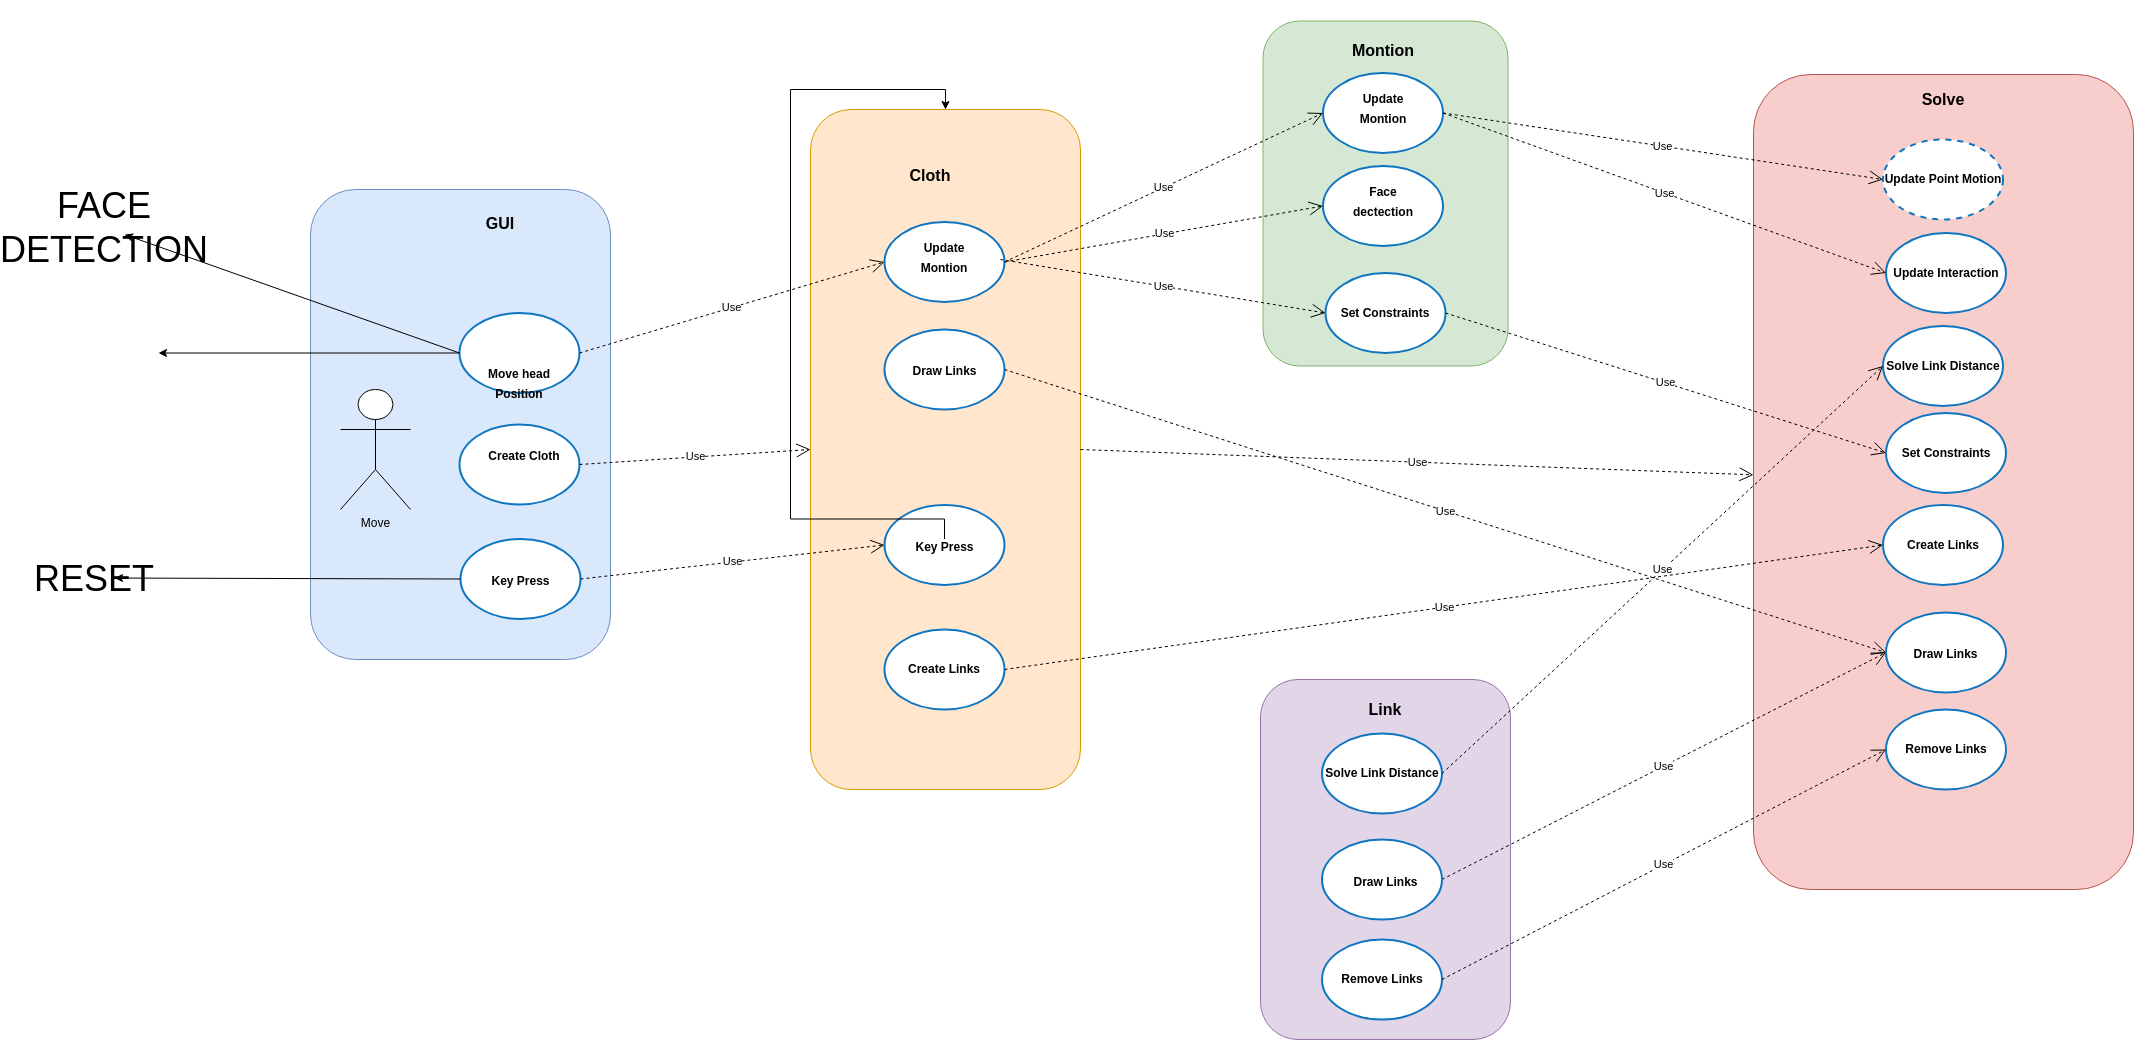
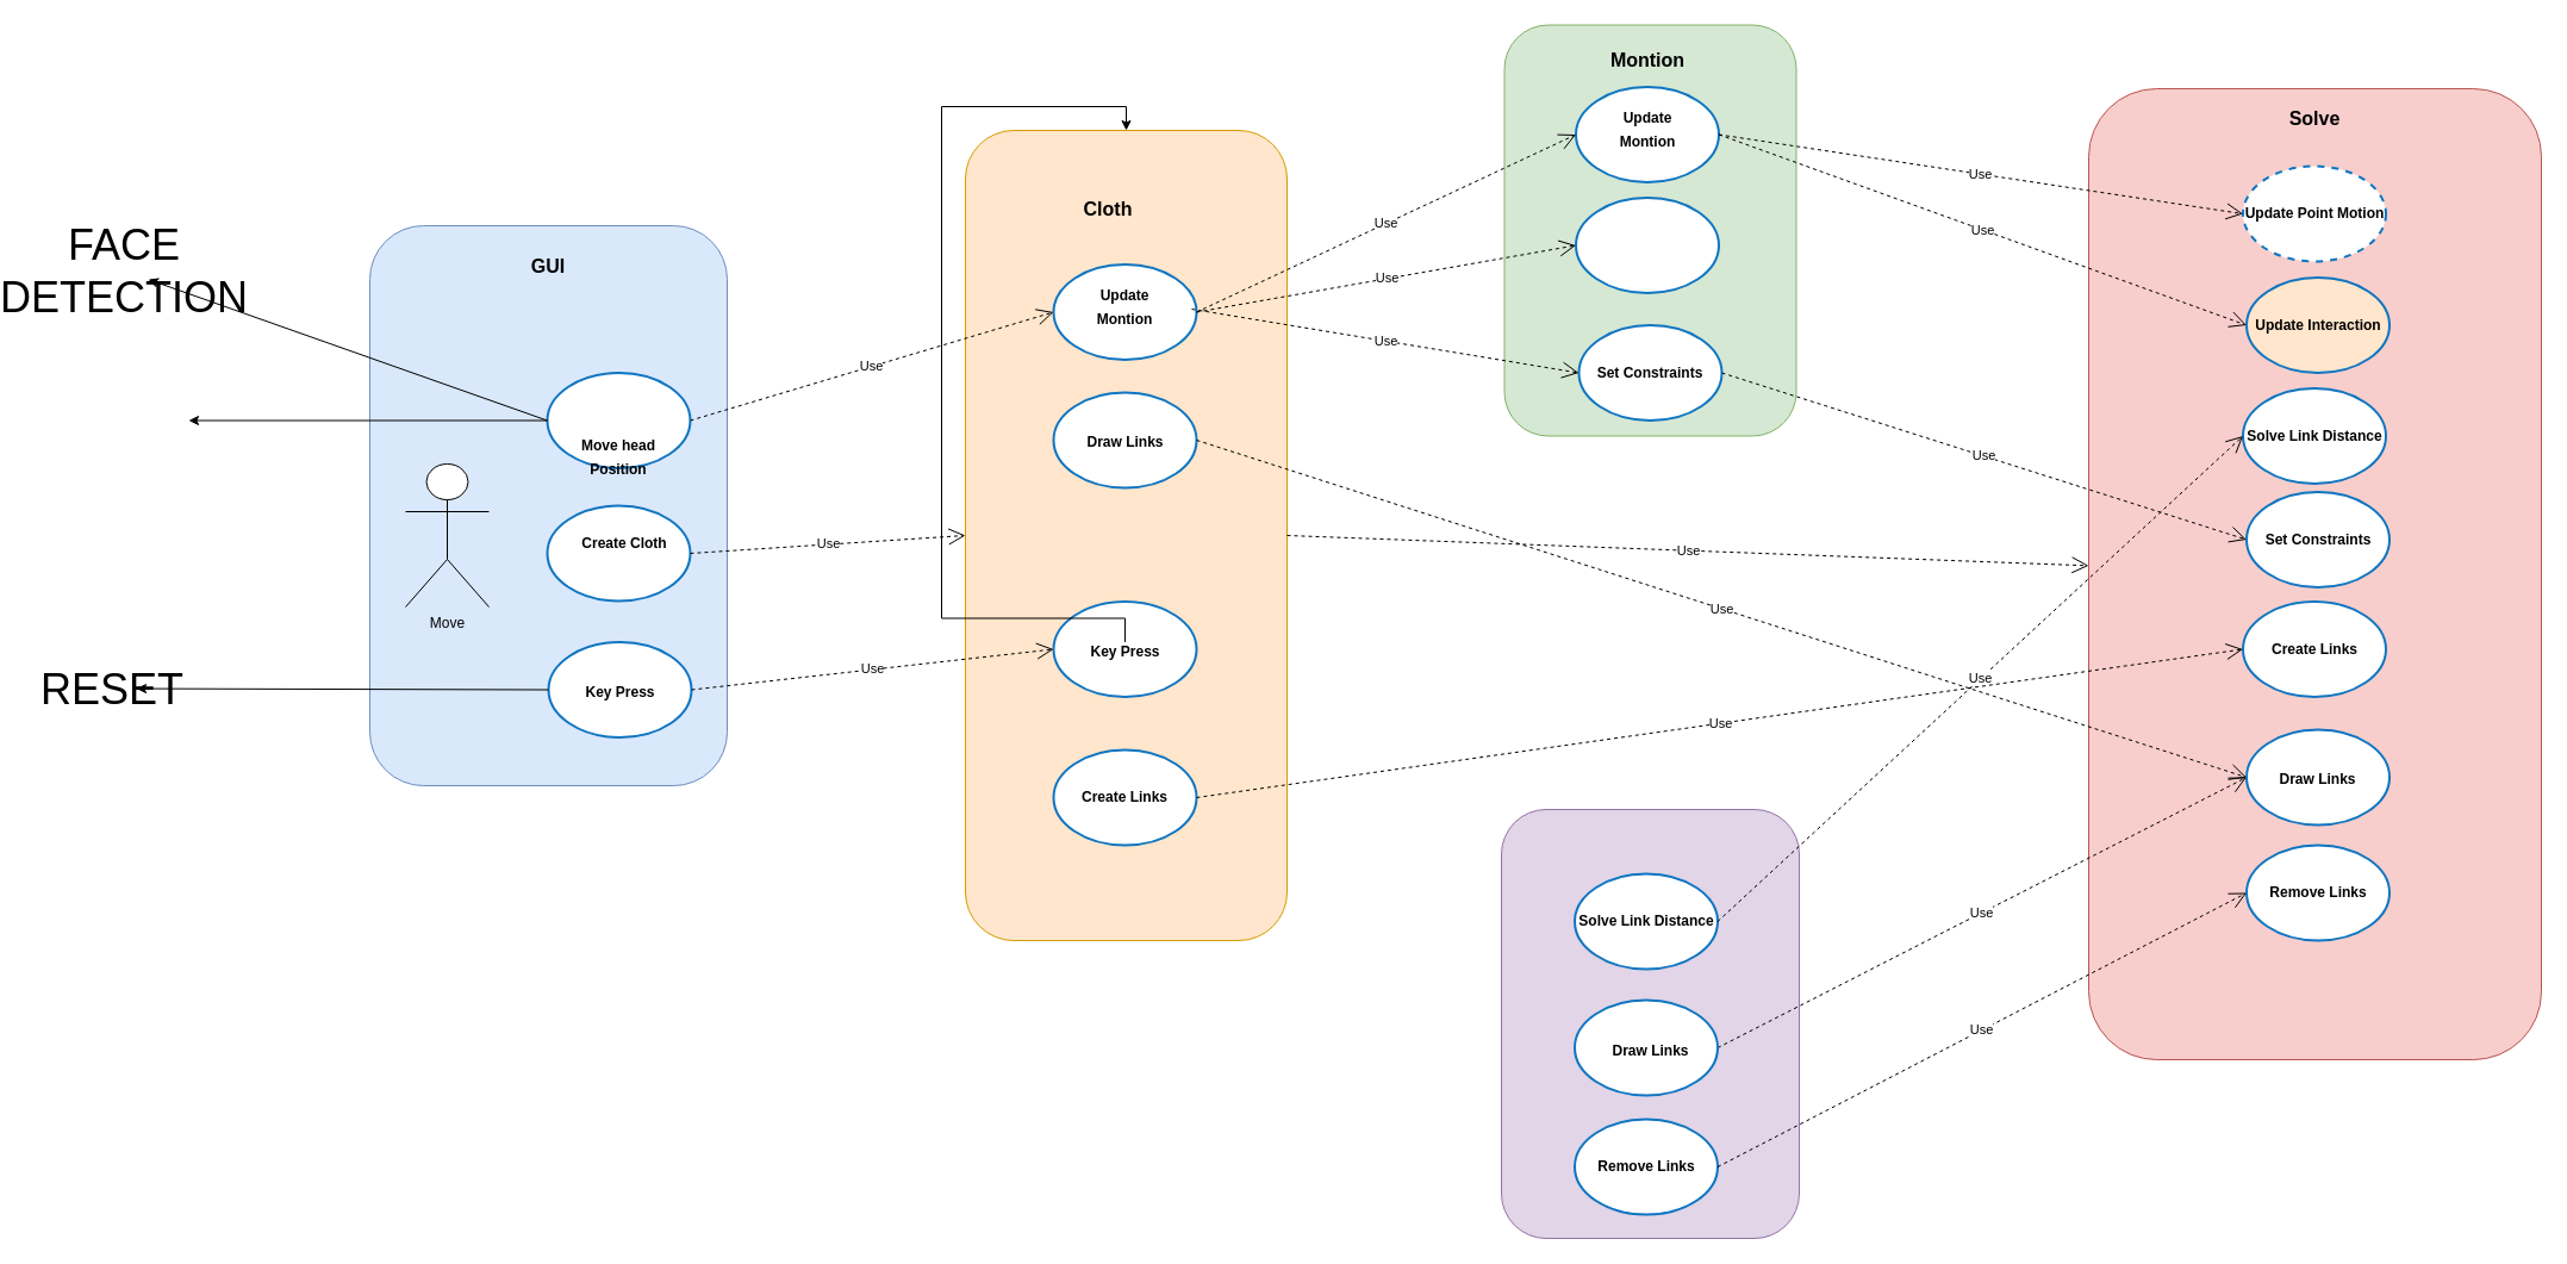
- <mxCell id="53" value="&lt;span style=&quot;font-size: 12px&quot;&gt;&lt;b&gt;Face dectection&lt;/b&gt;&lt;/span&gt;" style="text;html=1;strokeColor=none;fillColor=none;align=center;verticalAlign=middle;whiteSpace=wrap;rounded=0;fontSize=16;" parent="51" vertex="1"><mxGeometry x="40" y="28" width="40" height="12" as="geometry" /></mxCell>
- <mxCell id="80" value="&lt;b style=&quot;font-size: 16px;&quot;&gt;GUI&lt;/b&gt;" style="text;html=1;strokeColor=none;fillColor=none;align=center;verticalAlign=middle;whiteSpace=wrap;rounded=0;fontSize=16;" parent="1" vertex="1"><mxGeometry x="470" y="212.5" width="40" height="20" as="geometry" /></mxCell>
+ <mxCell id="80" value="&lt;b style=&quot;font-size: 16px;&quot;&gt;GUI&lt;/b&gt;" style="text;html=1;strokeColor=none;fillColor=none;align=center;verticalAlign=middle;whiteSpace=wrap;rounded=0;fontSize=16;" parent="1" vertex="1"><mxGeometry x="430" y="212.5" width="40" height="20" as="geometry" /></mxCell>
- <mxCell id="14" value="&lt;b&gt;Update Interaction&lt;/b&gt;" style="ellipse;whiteSpace=wrap;html=1;strokeWidth=2;strokeColor=#0F75C1;" parent="3" vertex="1"><mxGeometry x="132.5" y="158.5" width="120" height="80" as="geometry" /></mxCell>
+ <mxCell id="14" value="&lt;b&gt;Update Interaction&lt;/b&gt;" style="ellipse;whiteSpace=wrap;html=1;strokeWidth=2;strokeColor=#0F75C1;fillColor=#ffe6cc;" parent="3" vertex="1"><mxGeometry x="132.5" y="158.5" width="120" height="80" as="geometry" /></mxCell>
- <mxCell id="38" value="&lt;b style=&quot;font-size: 16px;&quot;&gt;Link&lt;/b&gt;" style="text;html=1;strokeColor=none;fillColor=none;align=center;verticalAlign=middle;whiteSpace=wrap;rounded=0;fontSize=16;" parent="1" vertex="1"><mxGeometry x="1355" y="699.167" width="40" height="20" as="geometry" /></mxCell>
